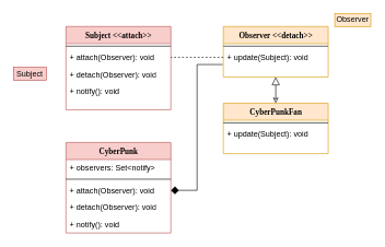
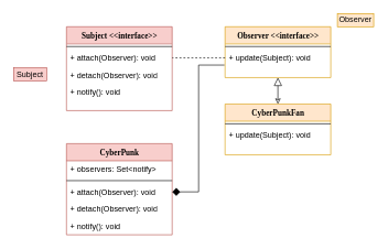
- <mxCell id="2" value="Subject &amp;lt;&amp;lt;attach&amp;gt;&amp;gt;" style="swimlane;html=1;fontStyle=1;align=center;verticalAlign=top;childLayout=stackLayout;horizontal=1;startSize=26;horizontalStack=0;resizeParent=1;resizeLast=0;collapsible=1;marginBottom=0;swimlaneFillColor=#ffffff;rounded=0;shadow=0;comic=0;labelBackgroundColor=none;strokeWidth=1;fillColor=#f8cecc;fontFamily=Verdana;fontSize=12;strokeColor=#b85450;" parent="1" vertex="1"><mxGeometry x="100" y="40" width="160" height="127" as="geometry" /></mxCell>
+ <mxCell id="2" value="Subject &amp;lt;&amp;lt;interface&amp;gt;&amp;gt;" style="swimlane;html=1;fontStyle=1;align=center;verticalAlign=top;childLayout=stackLayout;horizontal=1;startSize=26;horizontalStack=0;resizeParent=1;resizeLast=0;collapsible=1;marginBottom=0;swimlaneFillColor=#ffffff;rounded=0;shadow=0;comic=0;labelBackgroundColor=none;strokeWidth=1;fillColor=#f8cecc;fontFamily=Verdana;fontSize=12;strokeColor=#b85450;" parent="1" vertex="1"><mxGeometry x="100" y="40" width="160" height="127" as="geometry" /></mxCell>
- <mxCell id="14" value="Observer &amp;lt;&amp;lt;detach&amp;gt;&amp;gt;" style="swimlane;html=1;fontStyle=1;align=center;verticalAlign=top;childLayout=stackLayout;horizontal=1;startSize=26;horizontalStack=0;resizeParent=1;resizeLast=0;collapsible=1;marginBottom=0;swimlaneFillColor=#ffffff;rounded=0;shadow=0;comic=0;labelBackgroundColor=none;strokeWidth=1;fillColor=#ffe6cc;fontFamily=Verdana;fontSize=12;strokeColor=#d79b00;" vertex="1" parent="1"><mxGeometry x="340" y="40" width="160" height="77" as="geometry" /></mxCell>
+ <mxCell id="14" value="Observer &amp;lt;&amp;lt;interface&amp;gt;&amp;gt;" style="swimlane;html=1;fontStyle=1;align=center;verticalAlign=top;childLayout=stackLayout;horizontal=1;startSize=26;horizontalStack=0;resizeParent=1;resizeLast=0;collapsible=1;marginBottom=0;swimlaneFillColor=#ffffff;rounded=0;shadow=0;comic=0;labelBackgroundColor=none;strokeWidth=1;fillColor=#ffe6cc;fontFamily=Verdana;fontSize=12;strokeColor=#d79b00;" vertex="1" parent="1"><mxGeometry x="340" y="40" width="160" height="77" as="geometry" /></mxCell>
